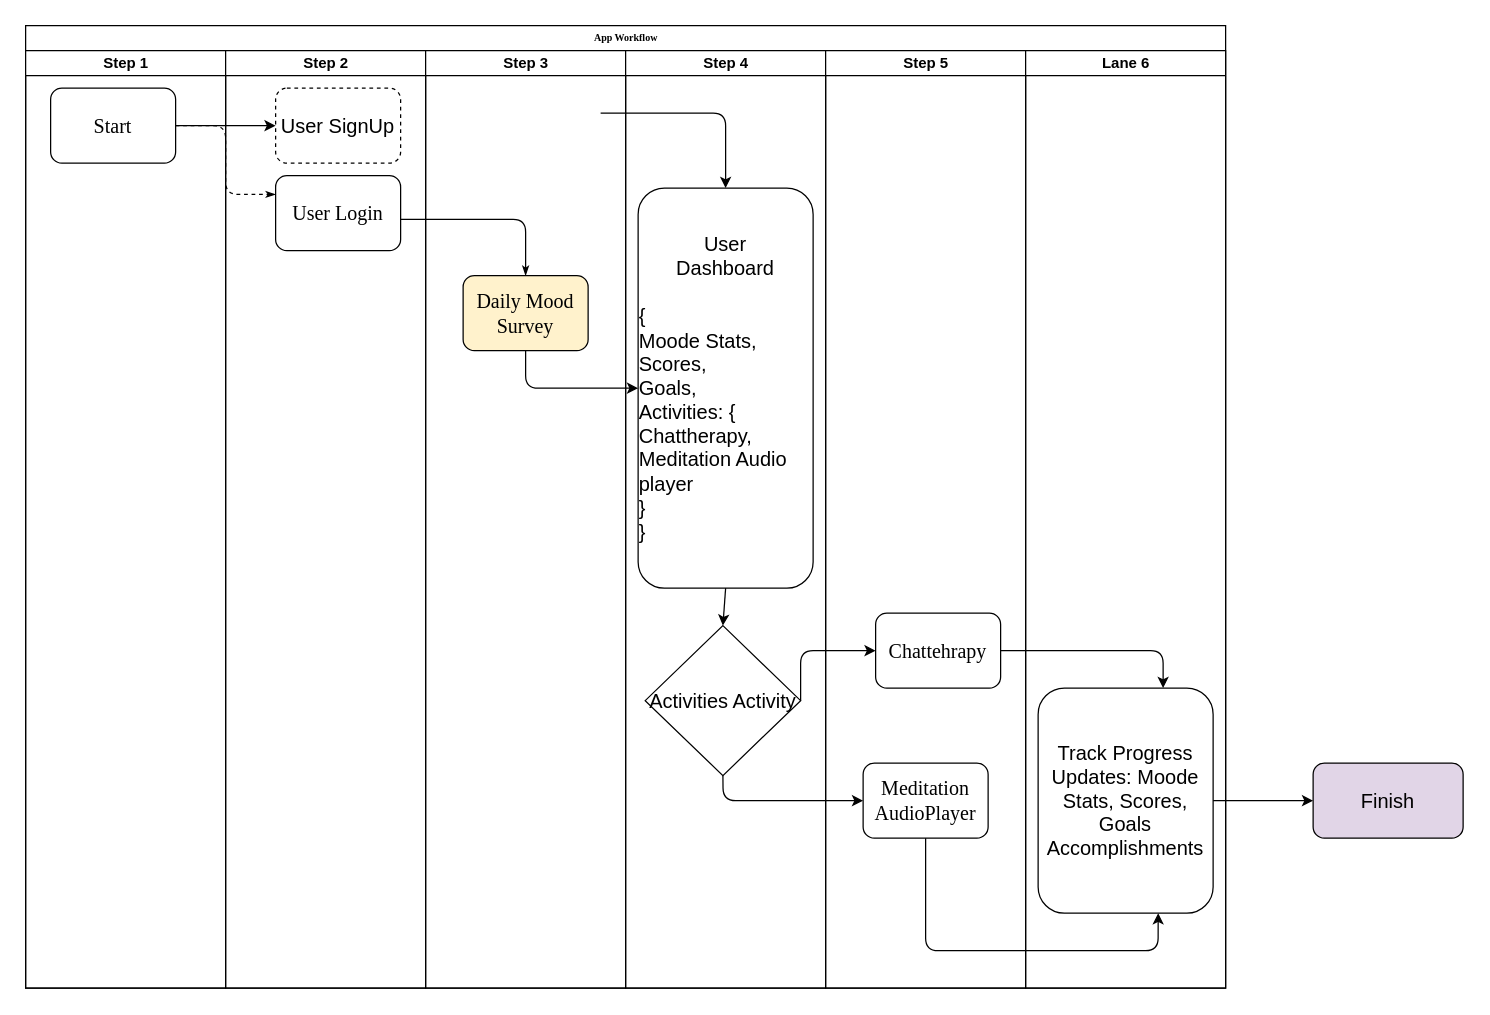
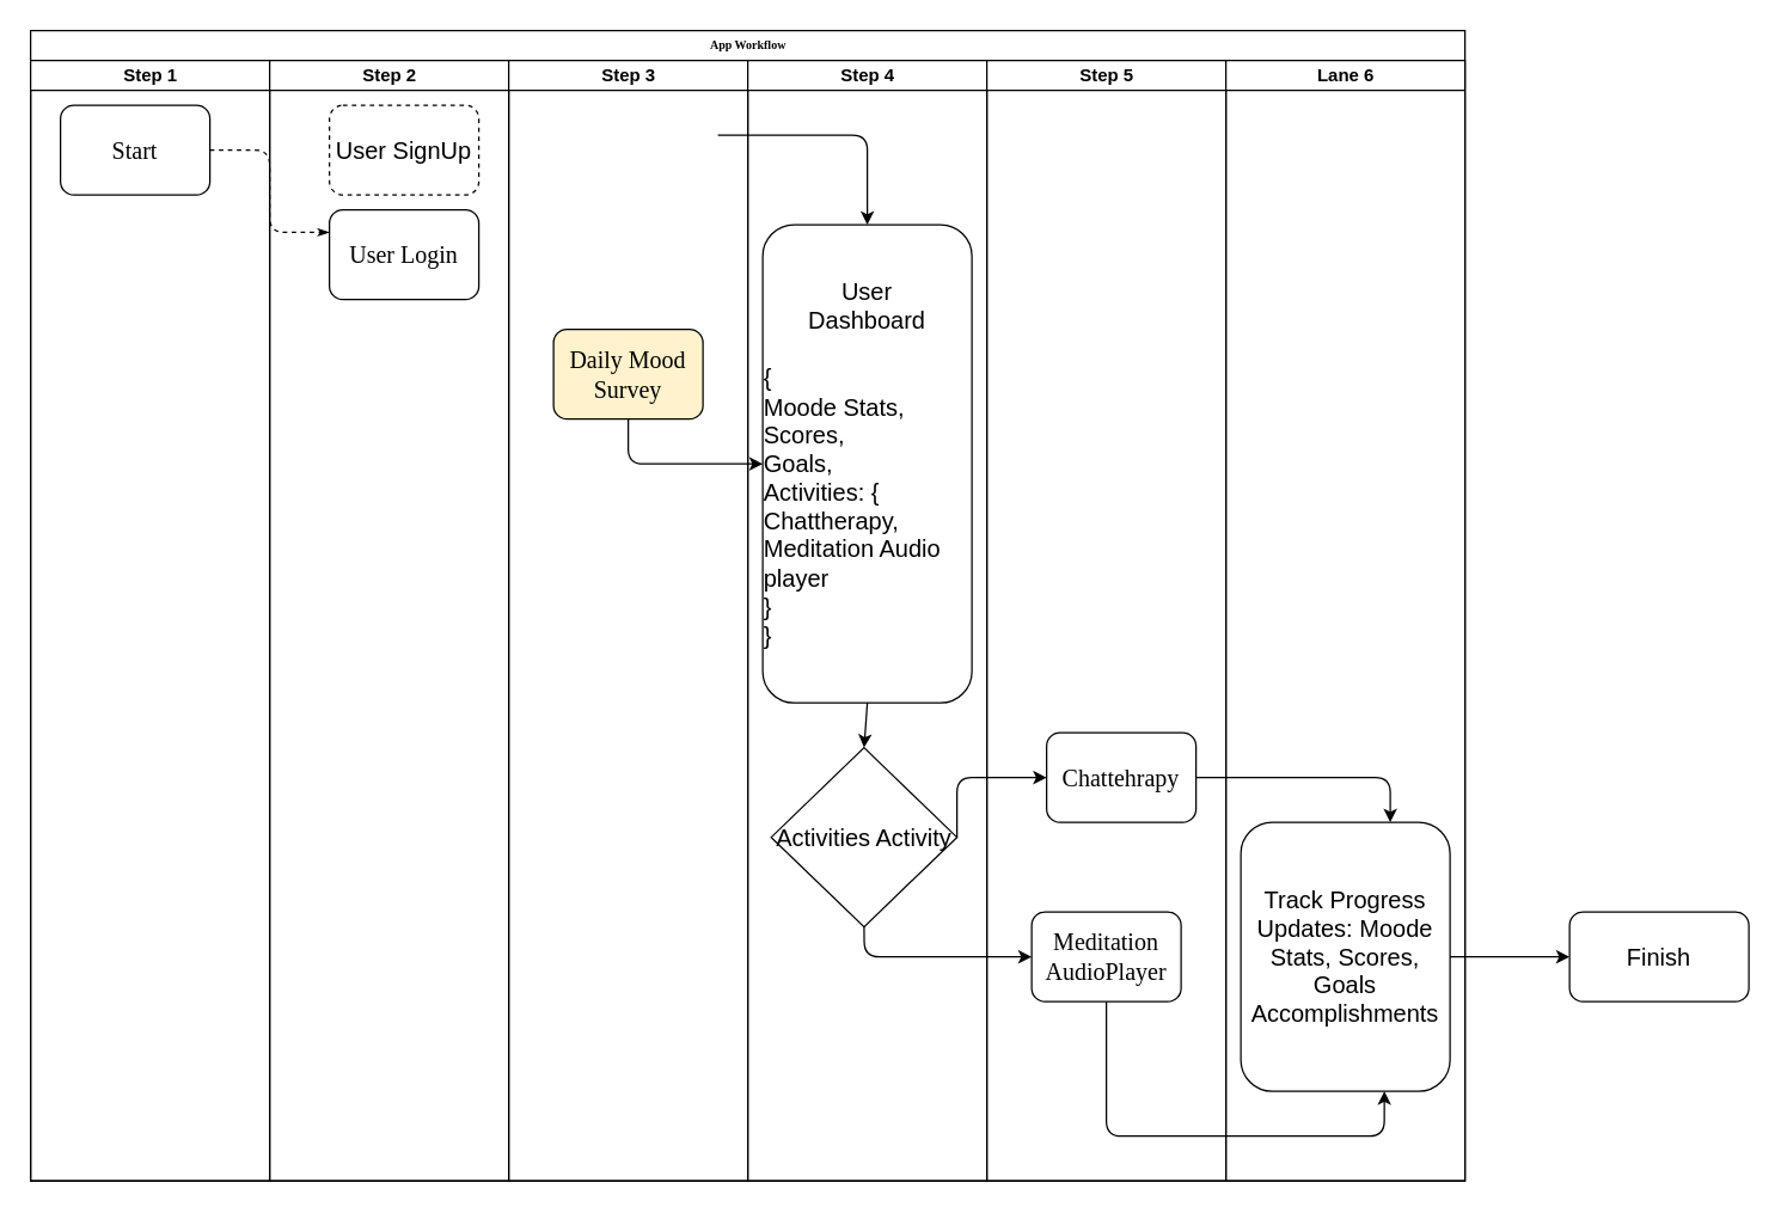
- <mxCell id="21" value="" style="endArrow=classic;html=1;" edge="1" parent="2" source="4" target="9"><mxGeometry width="50" height="50" relative="1" as="geometry"><mxPoint x="80" y="80" as="sourcePoint" /><mxPoint x="130" y="30" as="targetPoint" /></mxGeometry></mxCell>
- <mxCell id="6" style="edgeStyle=orthogonalEdgeStyle;rounded=1;html=1;labelBackgroundColor=none;startArrow=none;startFill=0;startSize=5;endArrow=classicThin;endFill=1;endSize=5;jettySize=auto;orthogonalLoop=1;strokeWidth=1;fontFamily=Verdana;fontSize=8" parent="2" source="8" target="11" edge="1"><mxGeometry relative="1" as="geometry"><Array as="points"><mxPoint x="240" y="155" /><mxPoint x="70" y="155" /></Array></mxGeometry></mxCell>
- <mxCell id="29" value="&lt;font style=&quot;font-size: 16px&quot;&gt;Finish&lt;/font&gt;" style="rounded=1;whiteSpace=wrap;html=1;fillColor=#e1d5e7;" vertex="1" parent="1"><mxGeometry x="1050" y="610" width="120" height="60" as="geometry" /></mxCell>
+ <mxCell id="29" value="&lt;font style=&quot;font-size: 16px&quot;&gt;Finish&lt;/font&gt;" style="rounded=1;whiteSpace=wrap;html=1;" vertex="1" parent="1"><mxGeometry x="1050" y="610" width="120" height="60" as="geometry" /></mxCell>
